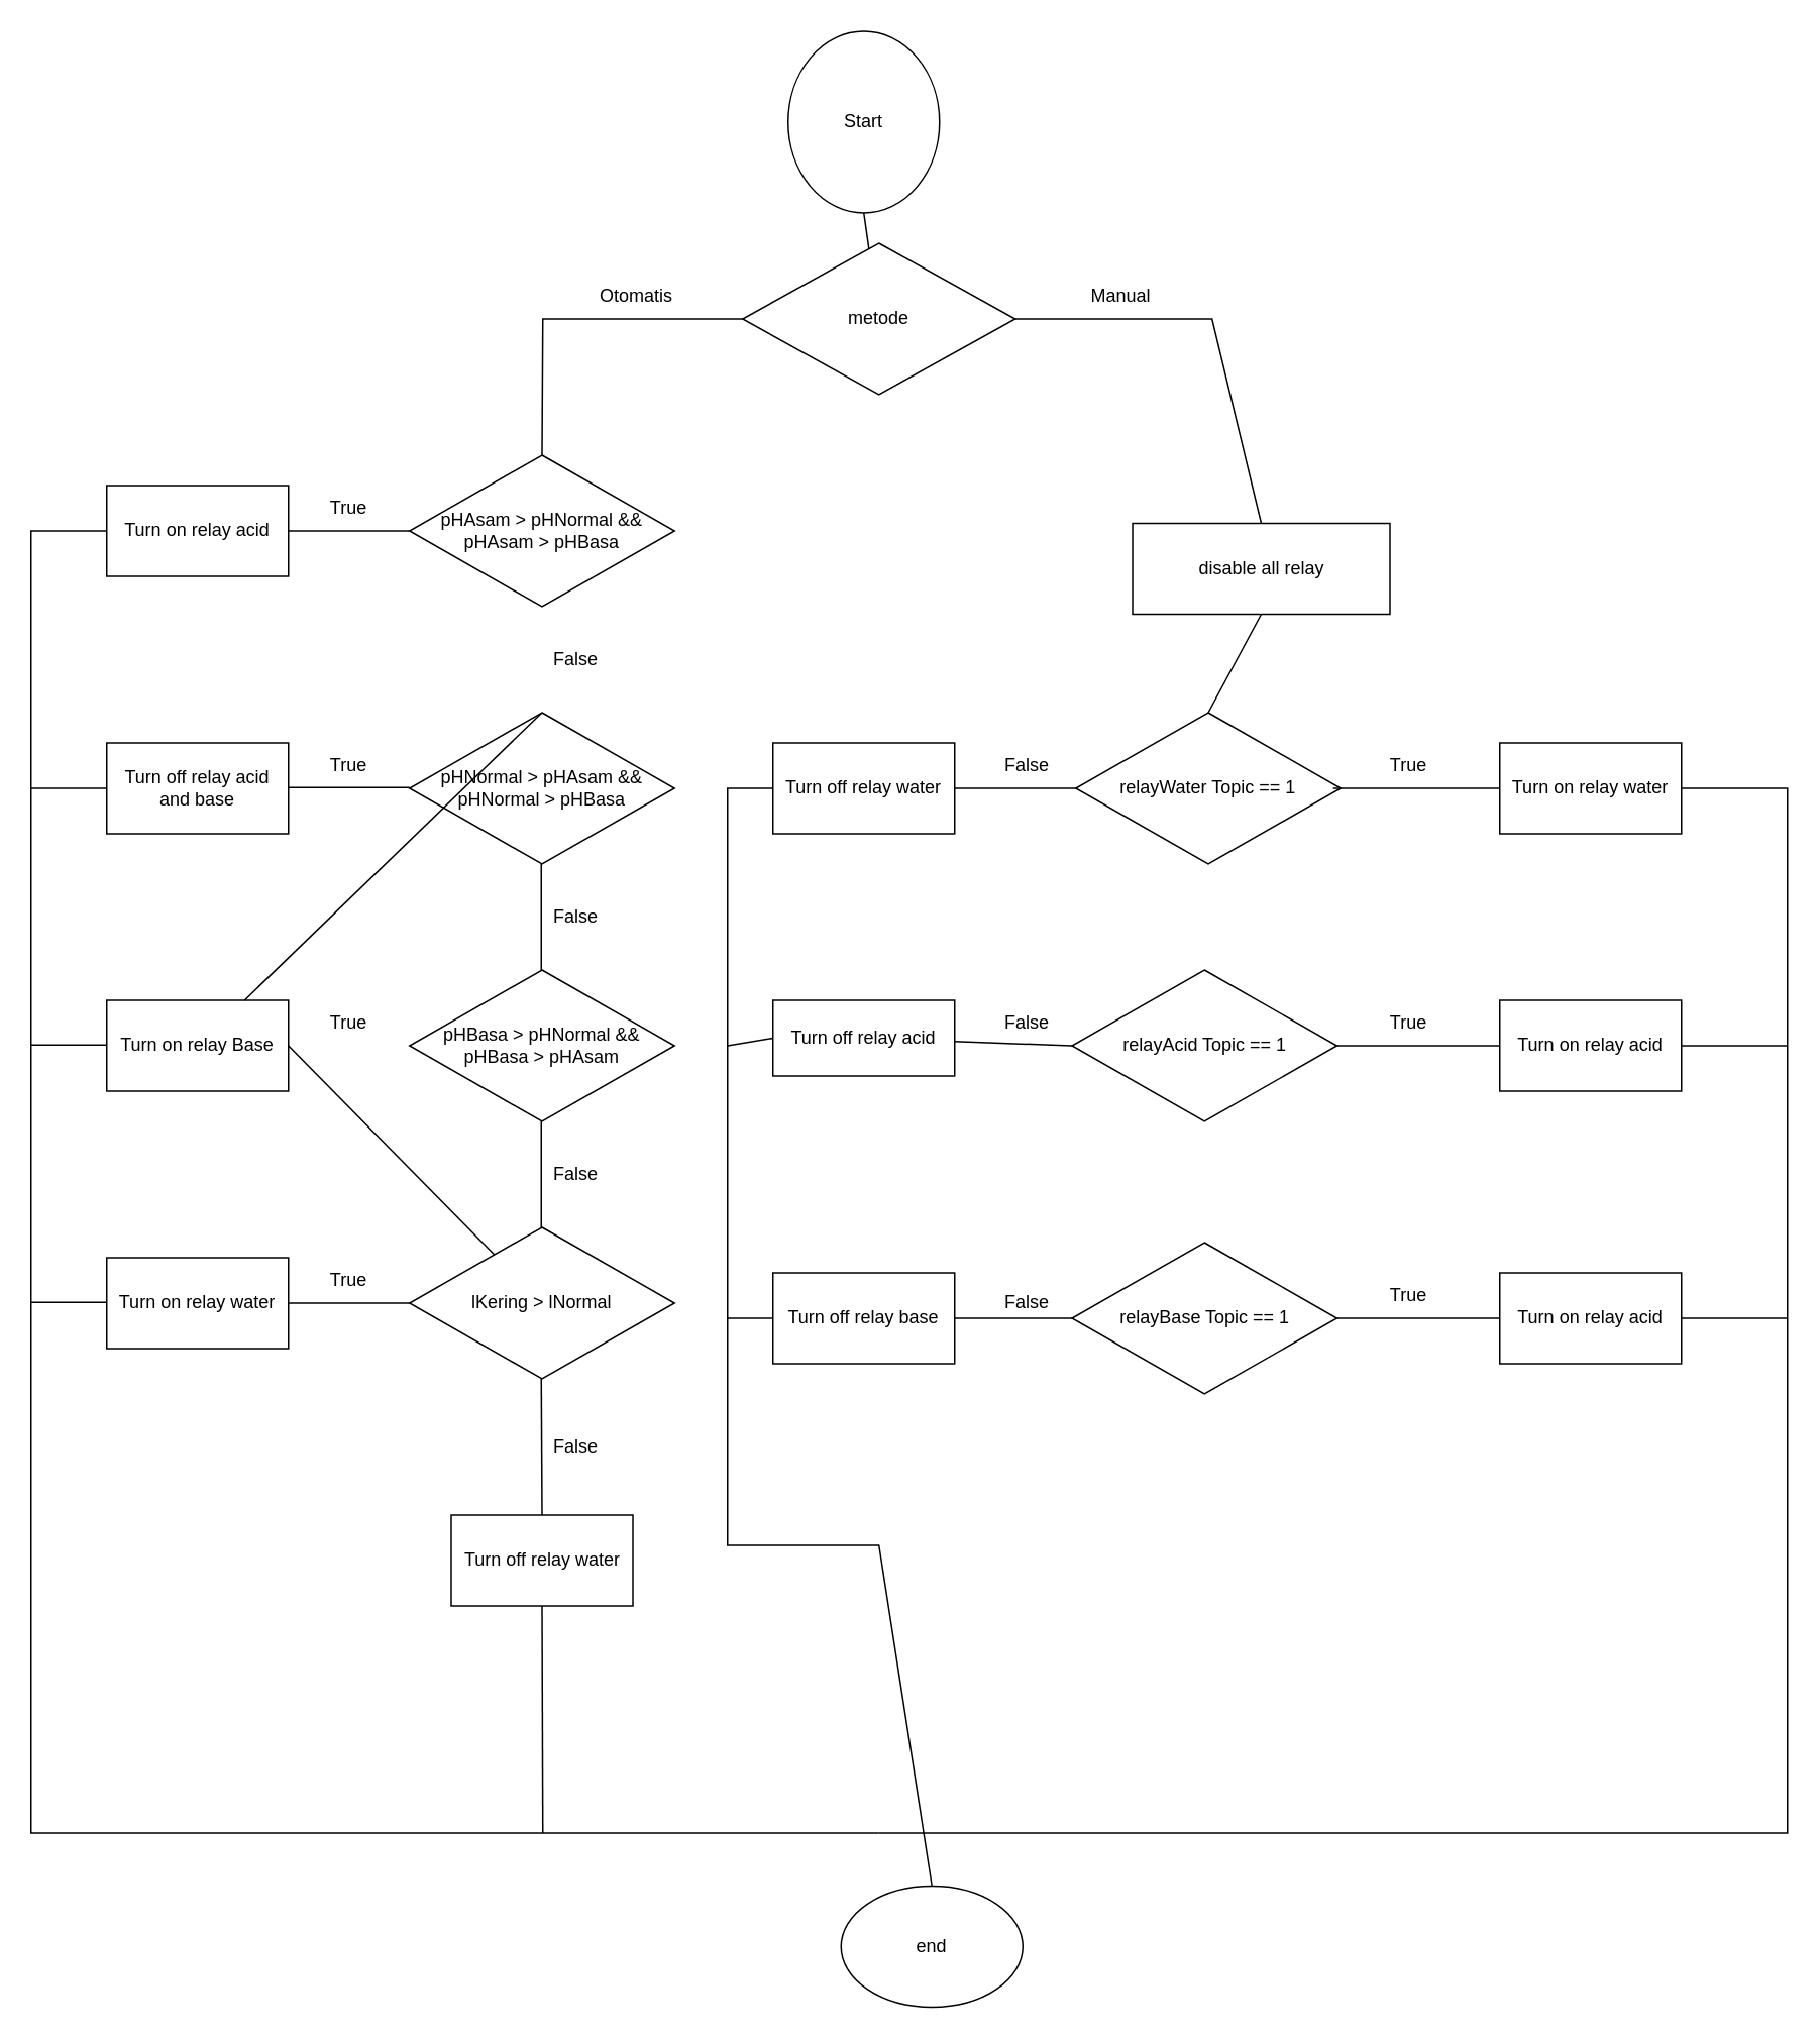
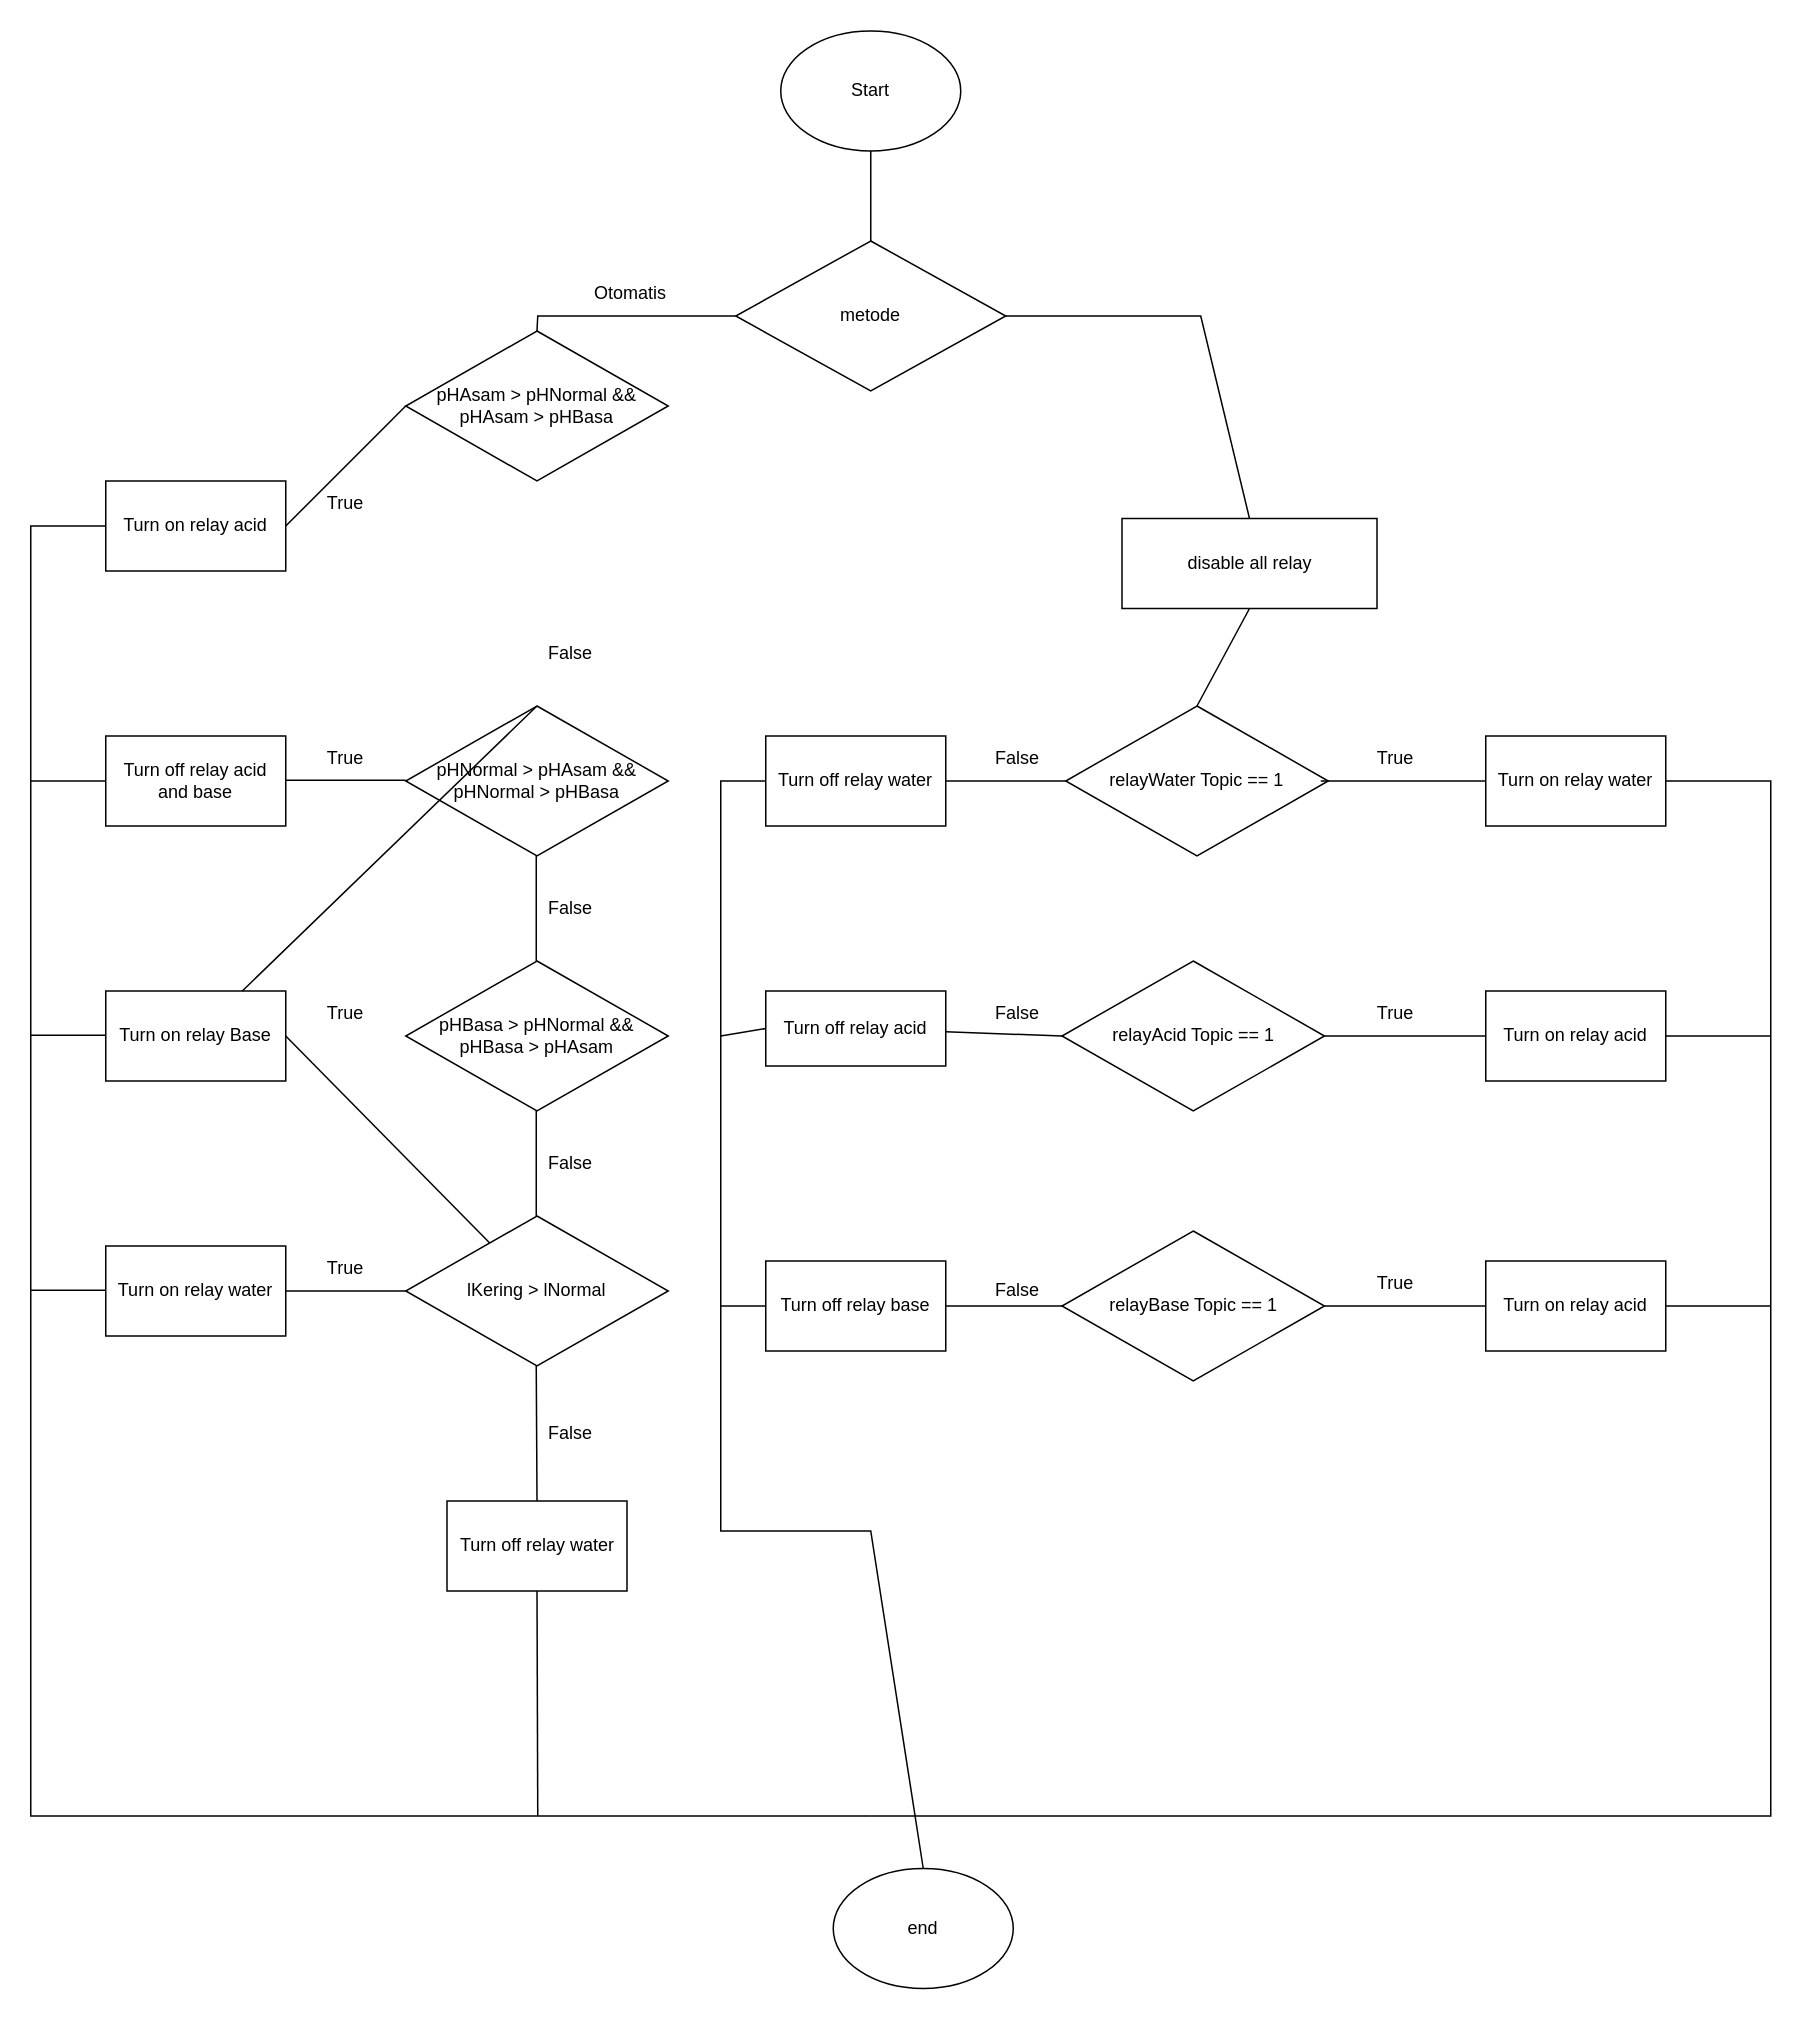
- <mxCell id="2" value="Start" style="ellipse;whiteSpace=wrap;html=1;" vertex="1" parent="1"><mxGeometry x="520" y="20" width="100" height="120" as="geometry" /></mxCell>
+ <mxCell id="2" value="Start" style="ellipse;whiteSpace=wrap;html=1;" vertex="1" parent="1"><mxGeometry x="520" y="20" width="120" height="80" as="geometry" /></mxCell>
- <mxCell id="17" value="Manual" style="text;html=1;strokeColor=none;fillColor=none;align=center;verticalAlign=middle;whiteSpace=wrap;rounded=0;" vertex="1" parent="1"><mxGeometry x="710" y="180" width="60" height="30" as="geometry" /></mxCell>
- <mxCell id="4" value="pHAsam &amp;gt; pHNormal &amp;amp;&amp;amp; pHAsam &amp;gt; pHBasa" style="rhombus;whiteSpace=wrap;html=1;" vertex="1" parent="1"><mxGeometry x="270" y="300" width="175" height="100" as="geometry" /></mxCell>
+ <mxCell id="4" value="pHAsam &amp;gt; pHNormal &amp;amp;&amp;amp; pHAsam &amp;gt; pHBasa" style="rhombus;whiteSpace=wrap;html=1;" vertex="1" parent="1"><mxGeometry x="270" y="220" width="175" height="100" as="geometry" /></mxCell>
